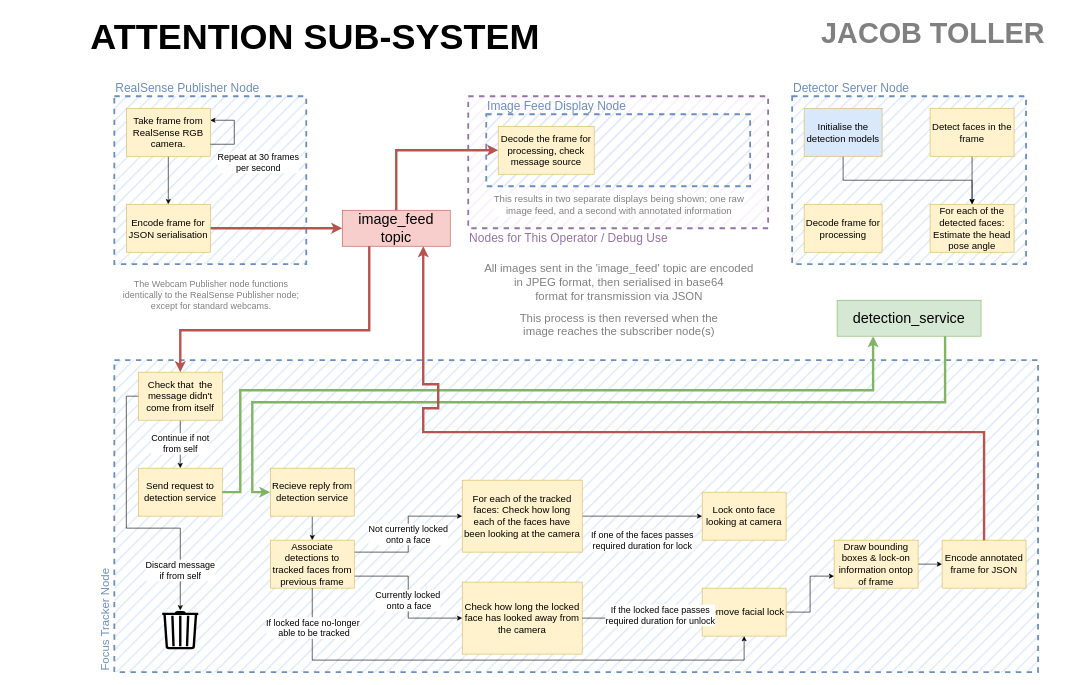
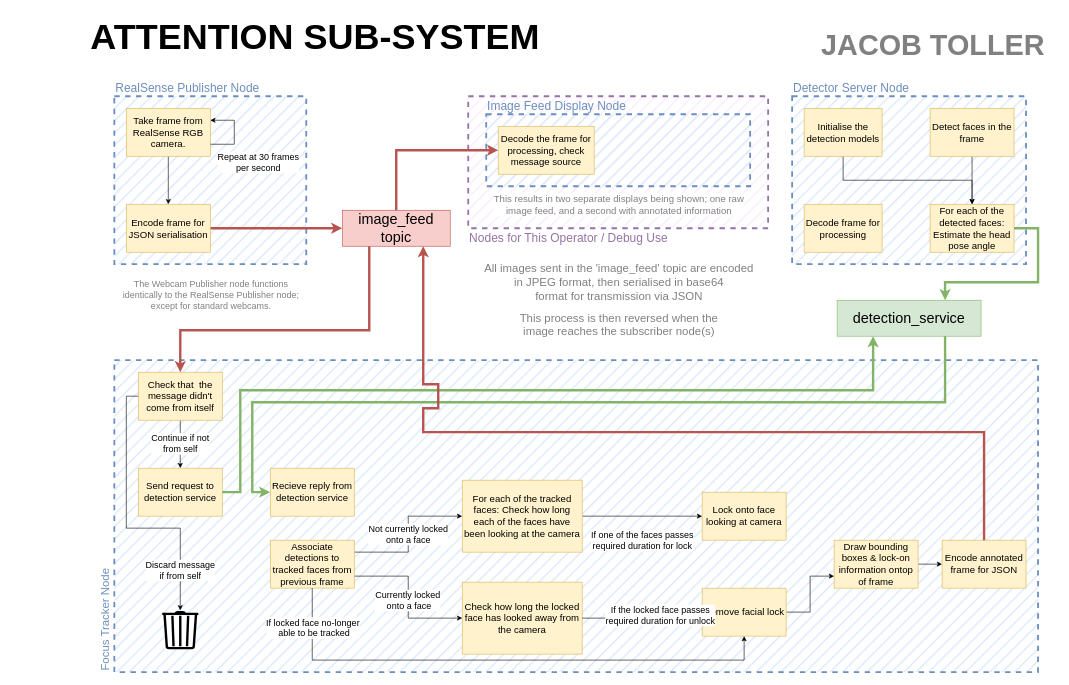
- <mxCell id="17" value="&lt;font style=&quot;font-size: 48px;&quot; color=&quot;#808080&quot;&gt;&lt;b style=&quot;&quot;&gt;JACOB TOLLER&lt;/b&gt;&lt;font style=&quot;font-size: 48px;&quot;&gt;&lt;br&gt;&lt;/font&gt;&lt;/font&gt;" style="text;html=1;strokeColor=none;fillColor=none;align=center;verticalAlign=middle;whiteSpace=wrap;rounded=0;" parent="1" vertex="1"><mxGeometry x="1350" y="20" width="410" height="70" as="geometry" /></mxCell>
+ <mxCell id="17" value="&lt;font style=&quot;font-size: 48px;&quot; color=&quot;#808080&quot;&gt;&lt;b style=&quot;&quot;&gt;JACOB TOLLER&lt;/b&gt;&lt;font style=&quot;font-size: 48px;&quot;&gt;&lt;br&gt;&lt;/font&gt;&lt;/font&gt;" style="text;html=1;strokeColor=none;fillColor=none;align=center;verticalAlign=middle;whiteSpace=wrap;rounded=0;" parent="1" vertex="1"><mxGeometry x="1350" y="40" width="410" height="70" as="geometry" /></mxCell>
- <mxCell id="30" value="&lt;div&gt;&lt;font style=&quot;font-size: 16px;&quot;&gt;Initialise the detection models&lt;br&gt;&lt;/font&gt;&lt;/div&gt;" style="rounded=0;whiteSpace=wrap;html=1;fillColor=#dae8fc;strokeColor=#d6b656;" vertex="1" parent="1"><mxGeometry x="1340" y="180" width="130" height="80" as="geometry" /></mxCell>
+ <mxCell id="30" value="&lt;div&gt;&lt;font style=&quot;font-size: 16px;&quot;&gt;Initialise the detection models&lt;br&gt;&lt;/font&gt;&lt;/div&gt;" style="rounded=0;whiteSpace=wrap;html=1;fillColor=#fff2cc;strokeColor=#d6b656;" vertex="1" parent="1"><mxGeometry x="1340" y="180" width="130" height="80" as="geometry" /></mxCell>
+ <mxCell id="49" style="edgeStyle=orthogonalEdgeStyle;rounded=0;orthogonalLoop=1;jettySize=auto;html=1;entryX=0.75;entryY=0;entryDx=0;entryDy=0;fillColor=#d5e8d4;strokeColor=#82B366;strokeWidth=4;exitX=1;exitY=0.5;exitDx=0;exitDy=0;" edge="1" parent="1" source="4" target="24"><mxGeometry relative="1" as="geometry"><mxPoint x="1060" y="538.57" as="sourcePoint" /><mxPoint x="1425" y="538.57" as="targetPoint" /><Array as="points"><mxPoint x="1730" y="380" /><mxPoint x="1730" y="470" /><mxPoint x="1575" y="470" /></Array></mxGeometry></mxCell>
- <mxCell id="32" style="edgeStyle=orthogonalEdgeStyle;rounded=0;orthogonalLoop=1;jettySize=auto;html=1;exitX=0.5;exitY=1;exitDx=0;exitDy=0;entryX=0.5;entryY=0;entryDx=0;entryDy=0;" edge="1" parent="1" source="33" target="37"><mxGeometry relative="1" as="geometry" /></mxCell>
